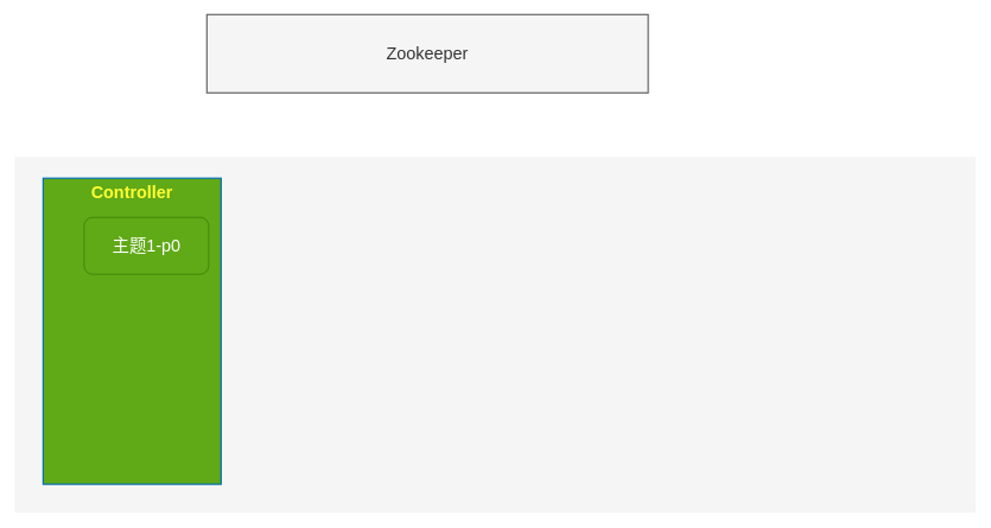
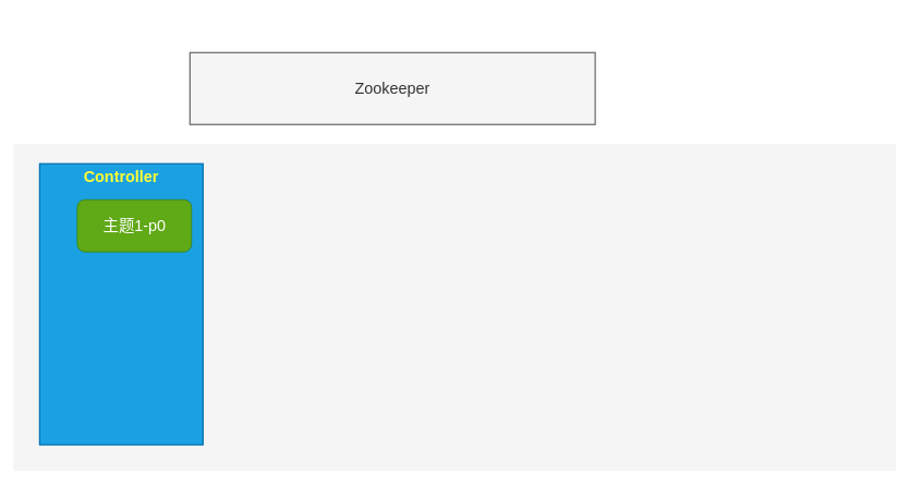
- <mxCell id="2" value="Zookeeper" style="rounded=0;whiteSpace=wrap;html=1;strokeWidth=2;fontSize=24;fillColor=#f5f5f5;fontColor=#333333;strokeColor=#666666;" parent="1" vertex="1"><mxGeometry x="290" y="20" width="620" height="110" as="geometry" /></mxCell>
+ <mxCell id="2" value="Zookeeper" style="rounded=0;whiteSpace=wrap;html=1;strokeWidth=2;fontSize=24;fillColor=#f5f5f5;fontColor=#333333;strokeColor=#666666;" parent="1" vertex="1"><mxGeometry x="290" y="80" width="620" height="110" as="geometry" /></mxCell>
- <mxCell id="4" value="Controller" style="rounded=0;whiteSpace=wrap;html=1;fontSize=24;strokeWidth=2;fillColor=#60a917;strokeColor=#006EAF;fontColor=#FFFF33;verticalAlign=top;fontStyle=1;" parent="1" vertex="1"><mxGeometry x="60" y="250" width="250" height="430" as="geometry" /></mxCell>
+ <mxCell id="4" value="Controller" style="rounded=0;whiteSpace=wrap;html=1;fontSize=24;strokeWidth=2;fillColor=#1ba1e2;strokeColor=#006EAF;fontColor=#FFFF33;verticalAlign=top;fontStyle=1" parent="1" vertex="1"><mxGeometry x="60" y="250" width="250" height="430" as="geometry" /></mxCell>
